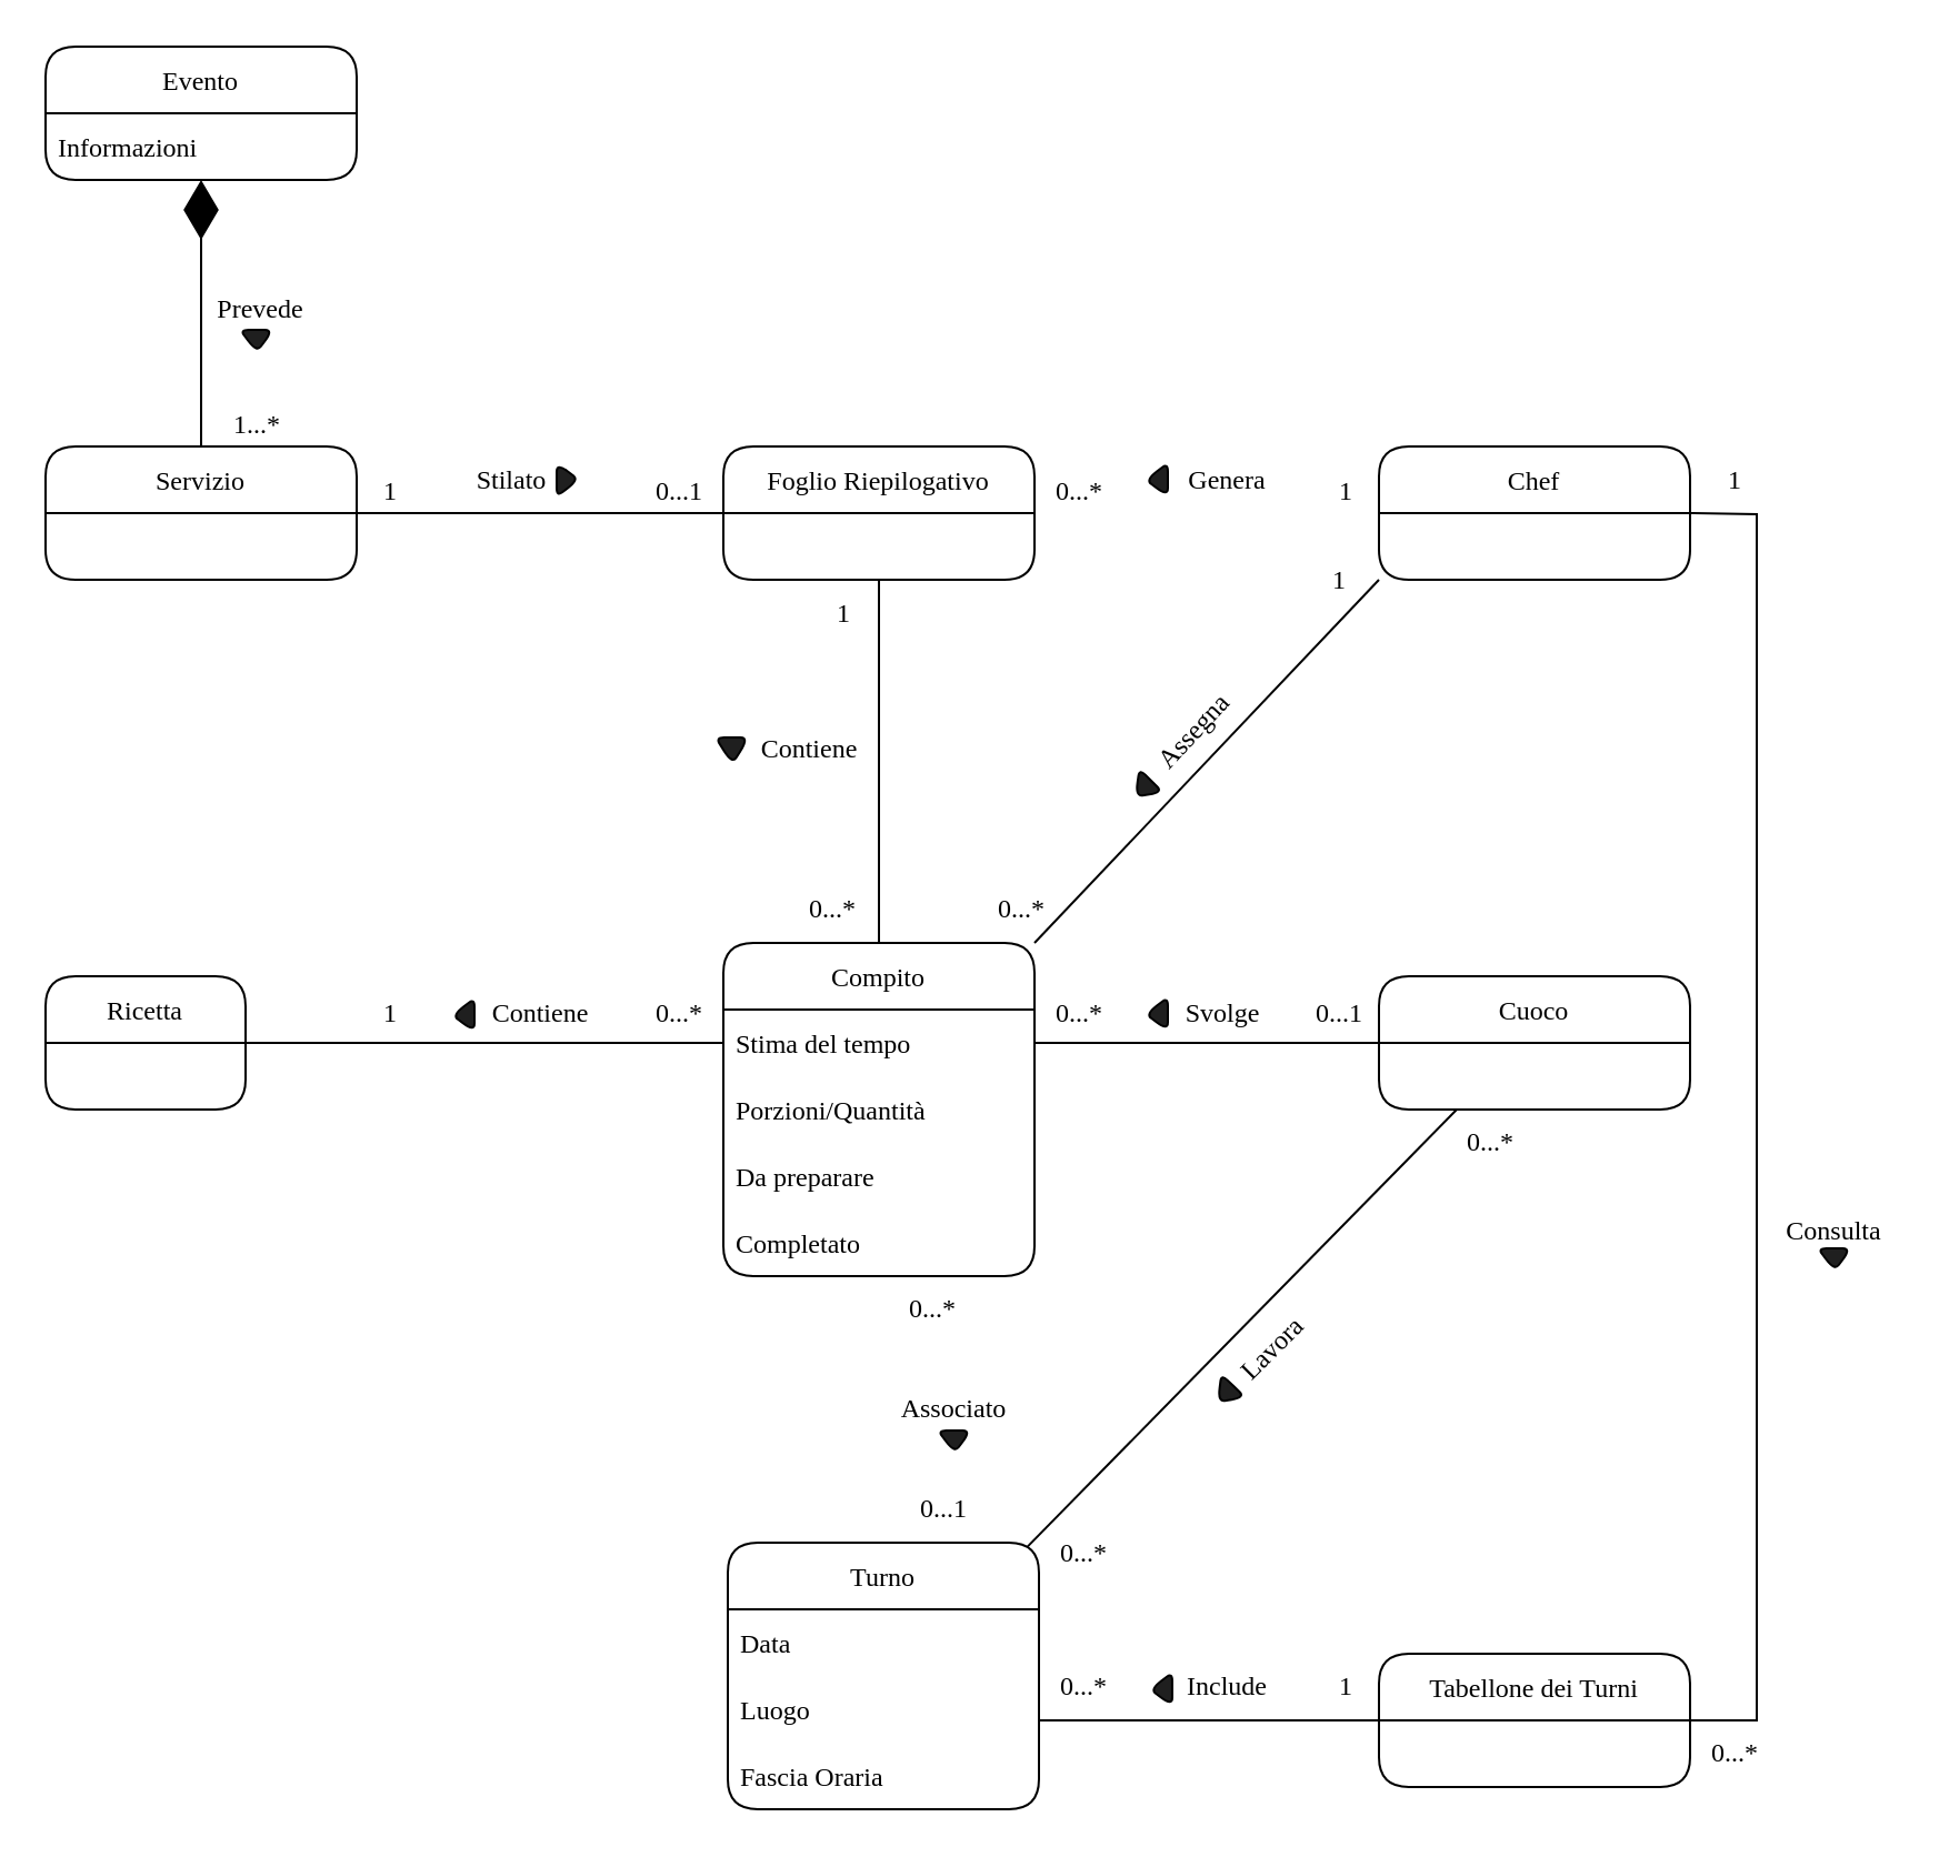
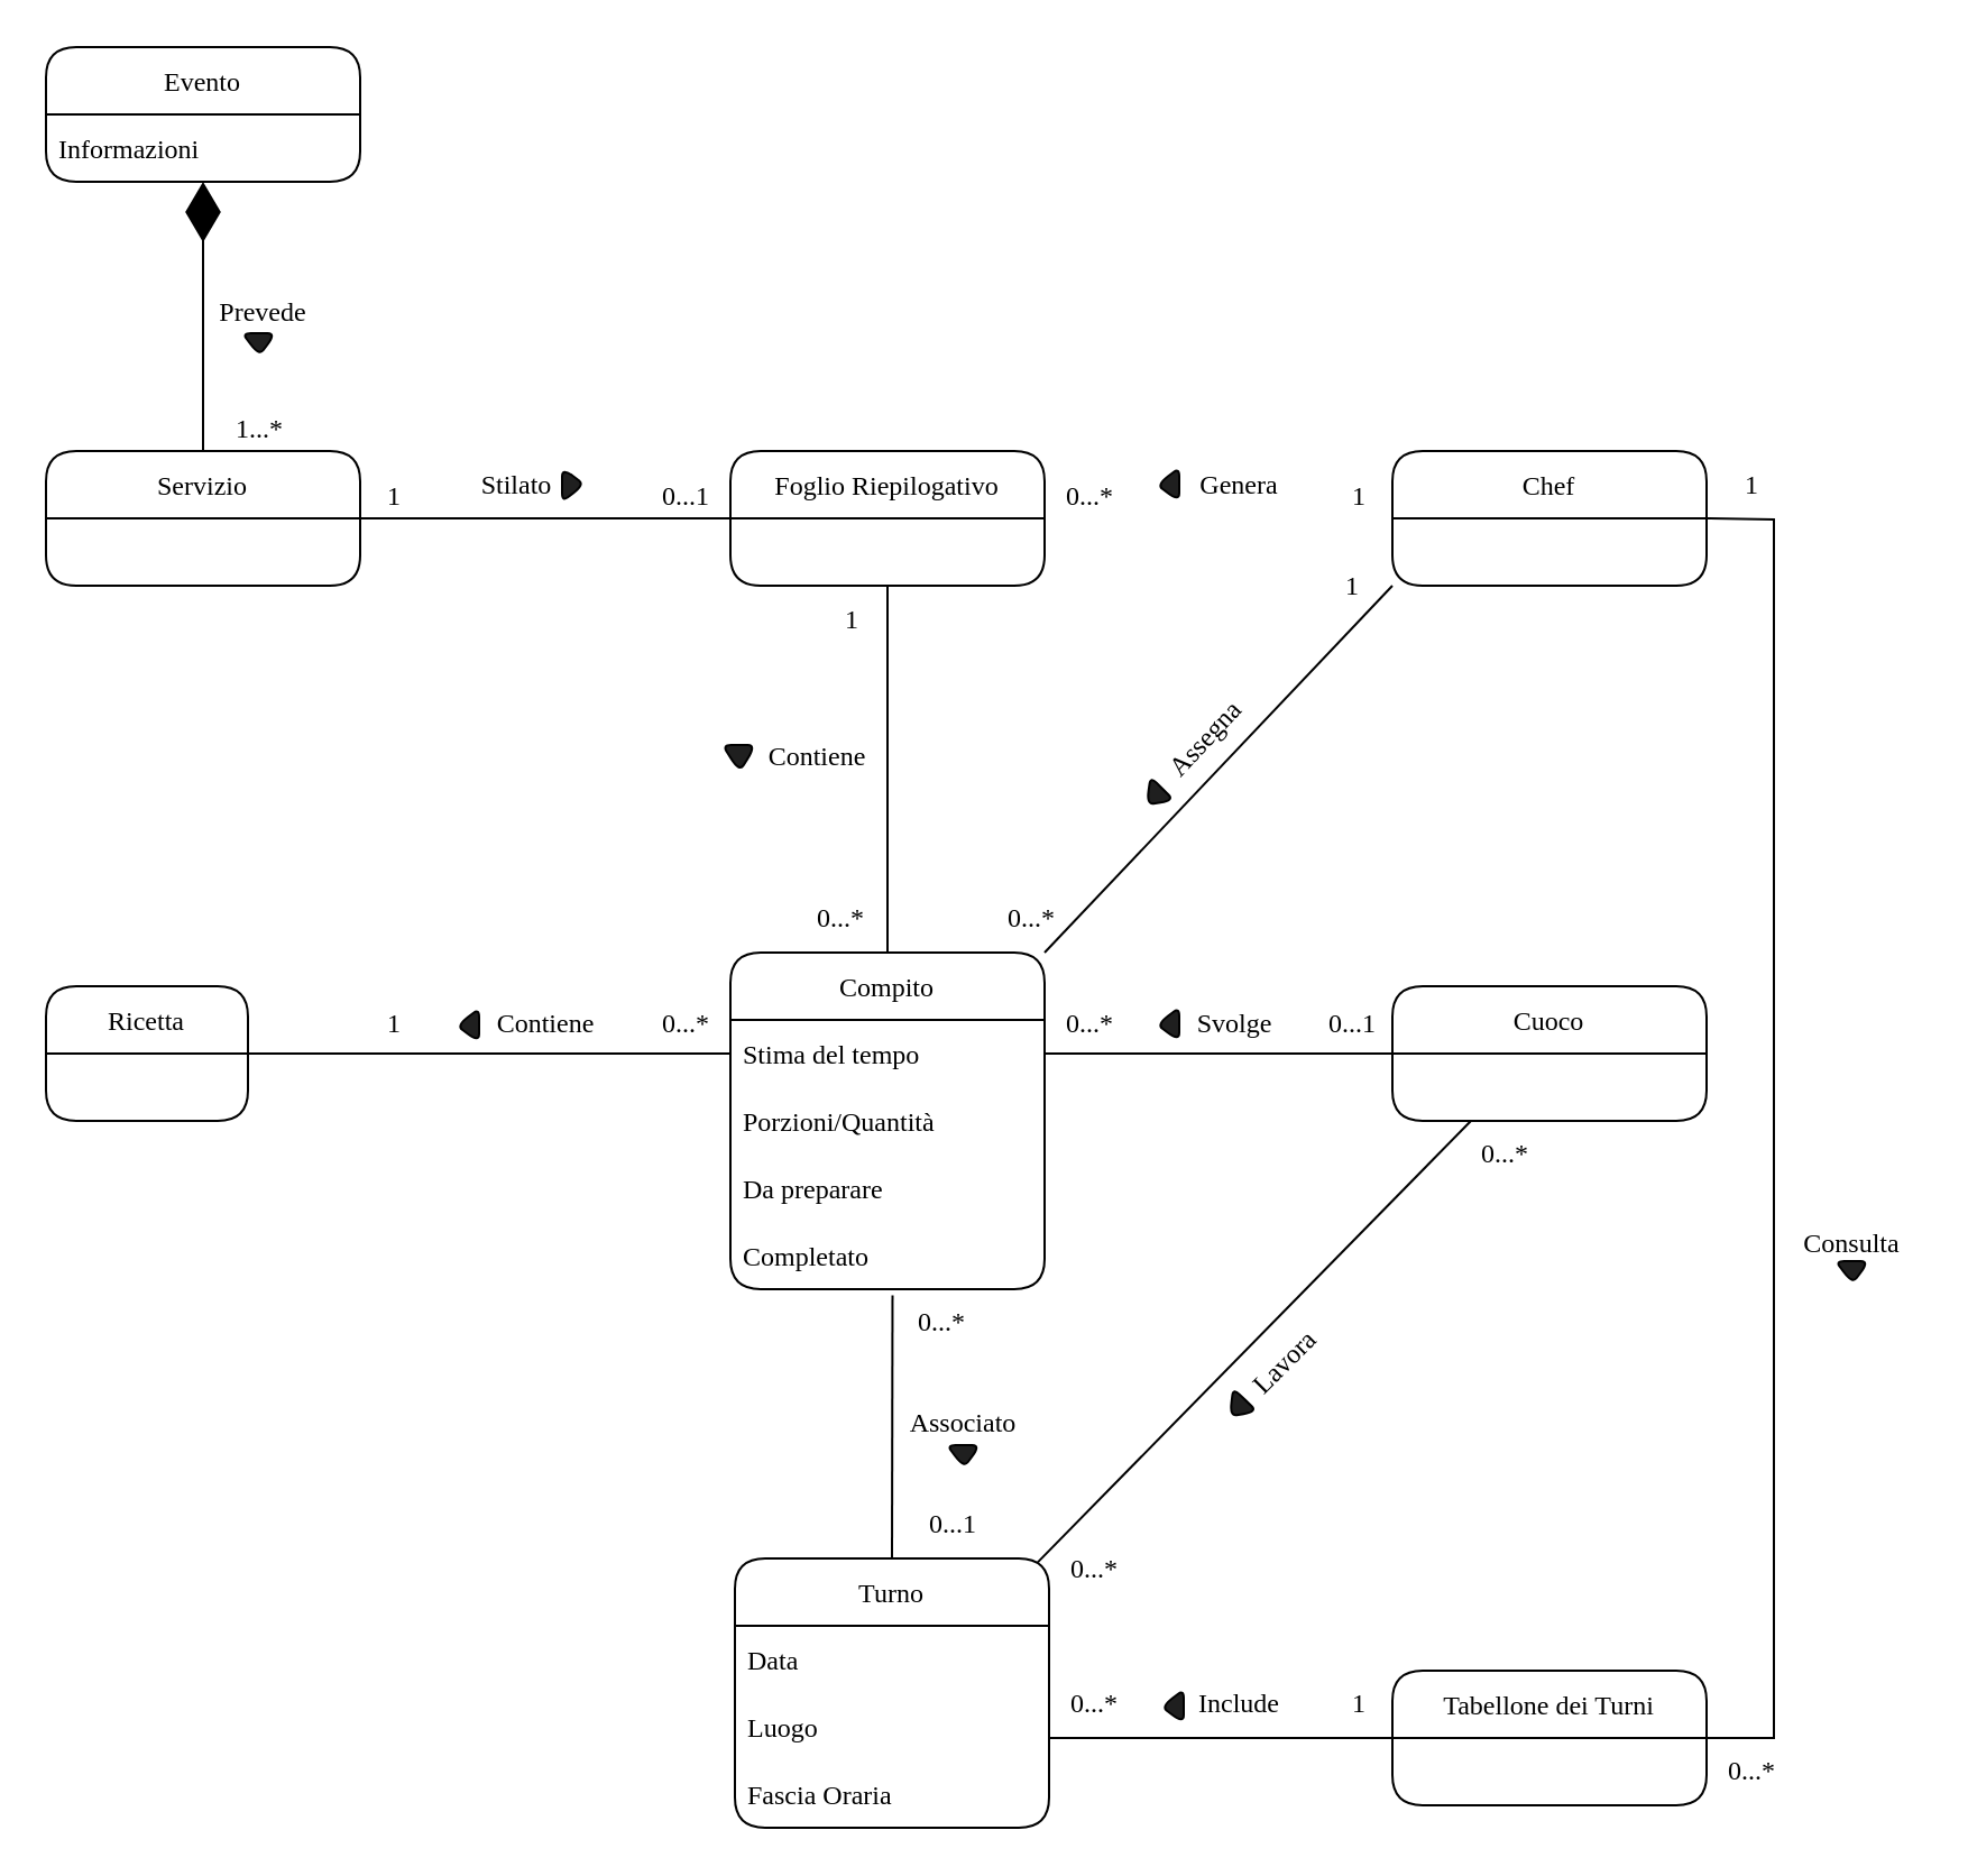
+ <mxCell id="47" value="" style="endArrow=none;html=1;rounded=0;exitX=0.5;exitY=0;exitDx=0;exitDy=0;entryX=0.516;entryY=1.091;entryDx=0;entryDy=0;entryPerimeter=0;fontFamily=SF UI Text;" parent="1" source="11" target="10" edge="1"><mxGeometry width="50" height="50" relative="1" as="geometry"><mxPoint x="400" y="624" as="sourcePoint" /><mxPoint x="397" y="544" as="targetPoint" /></mxGeometry></mxCell>
